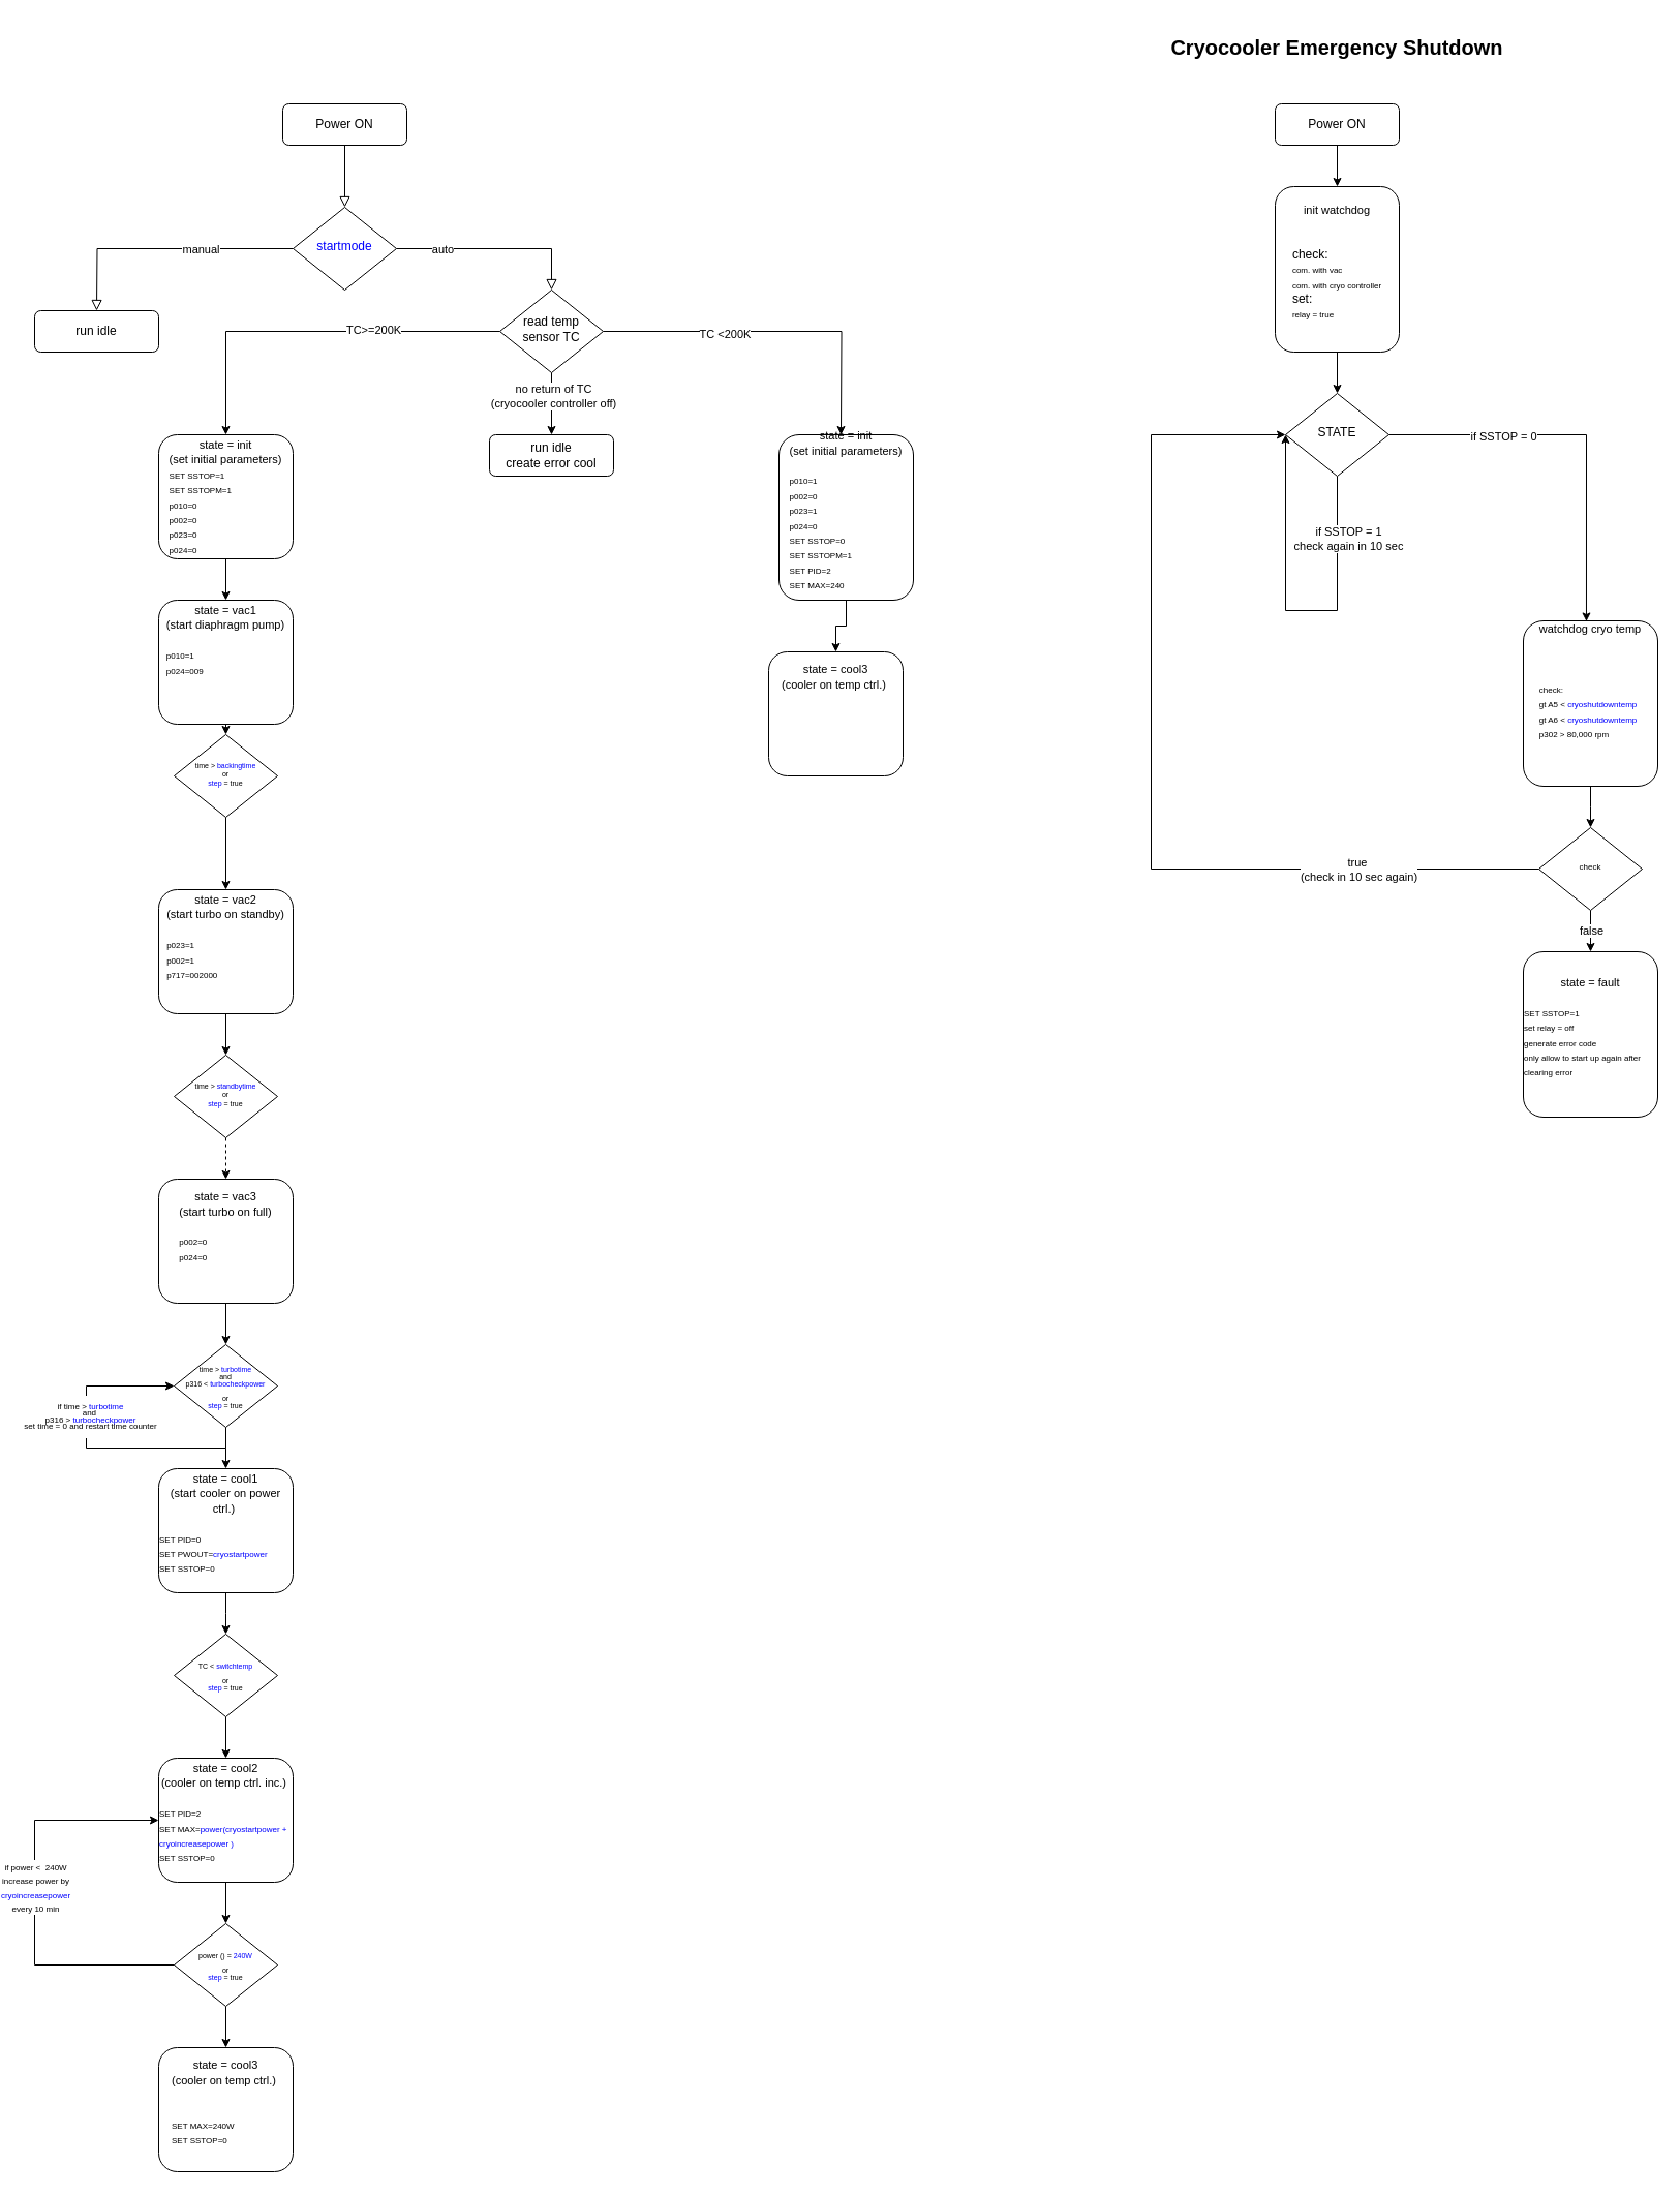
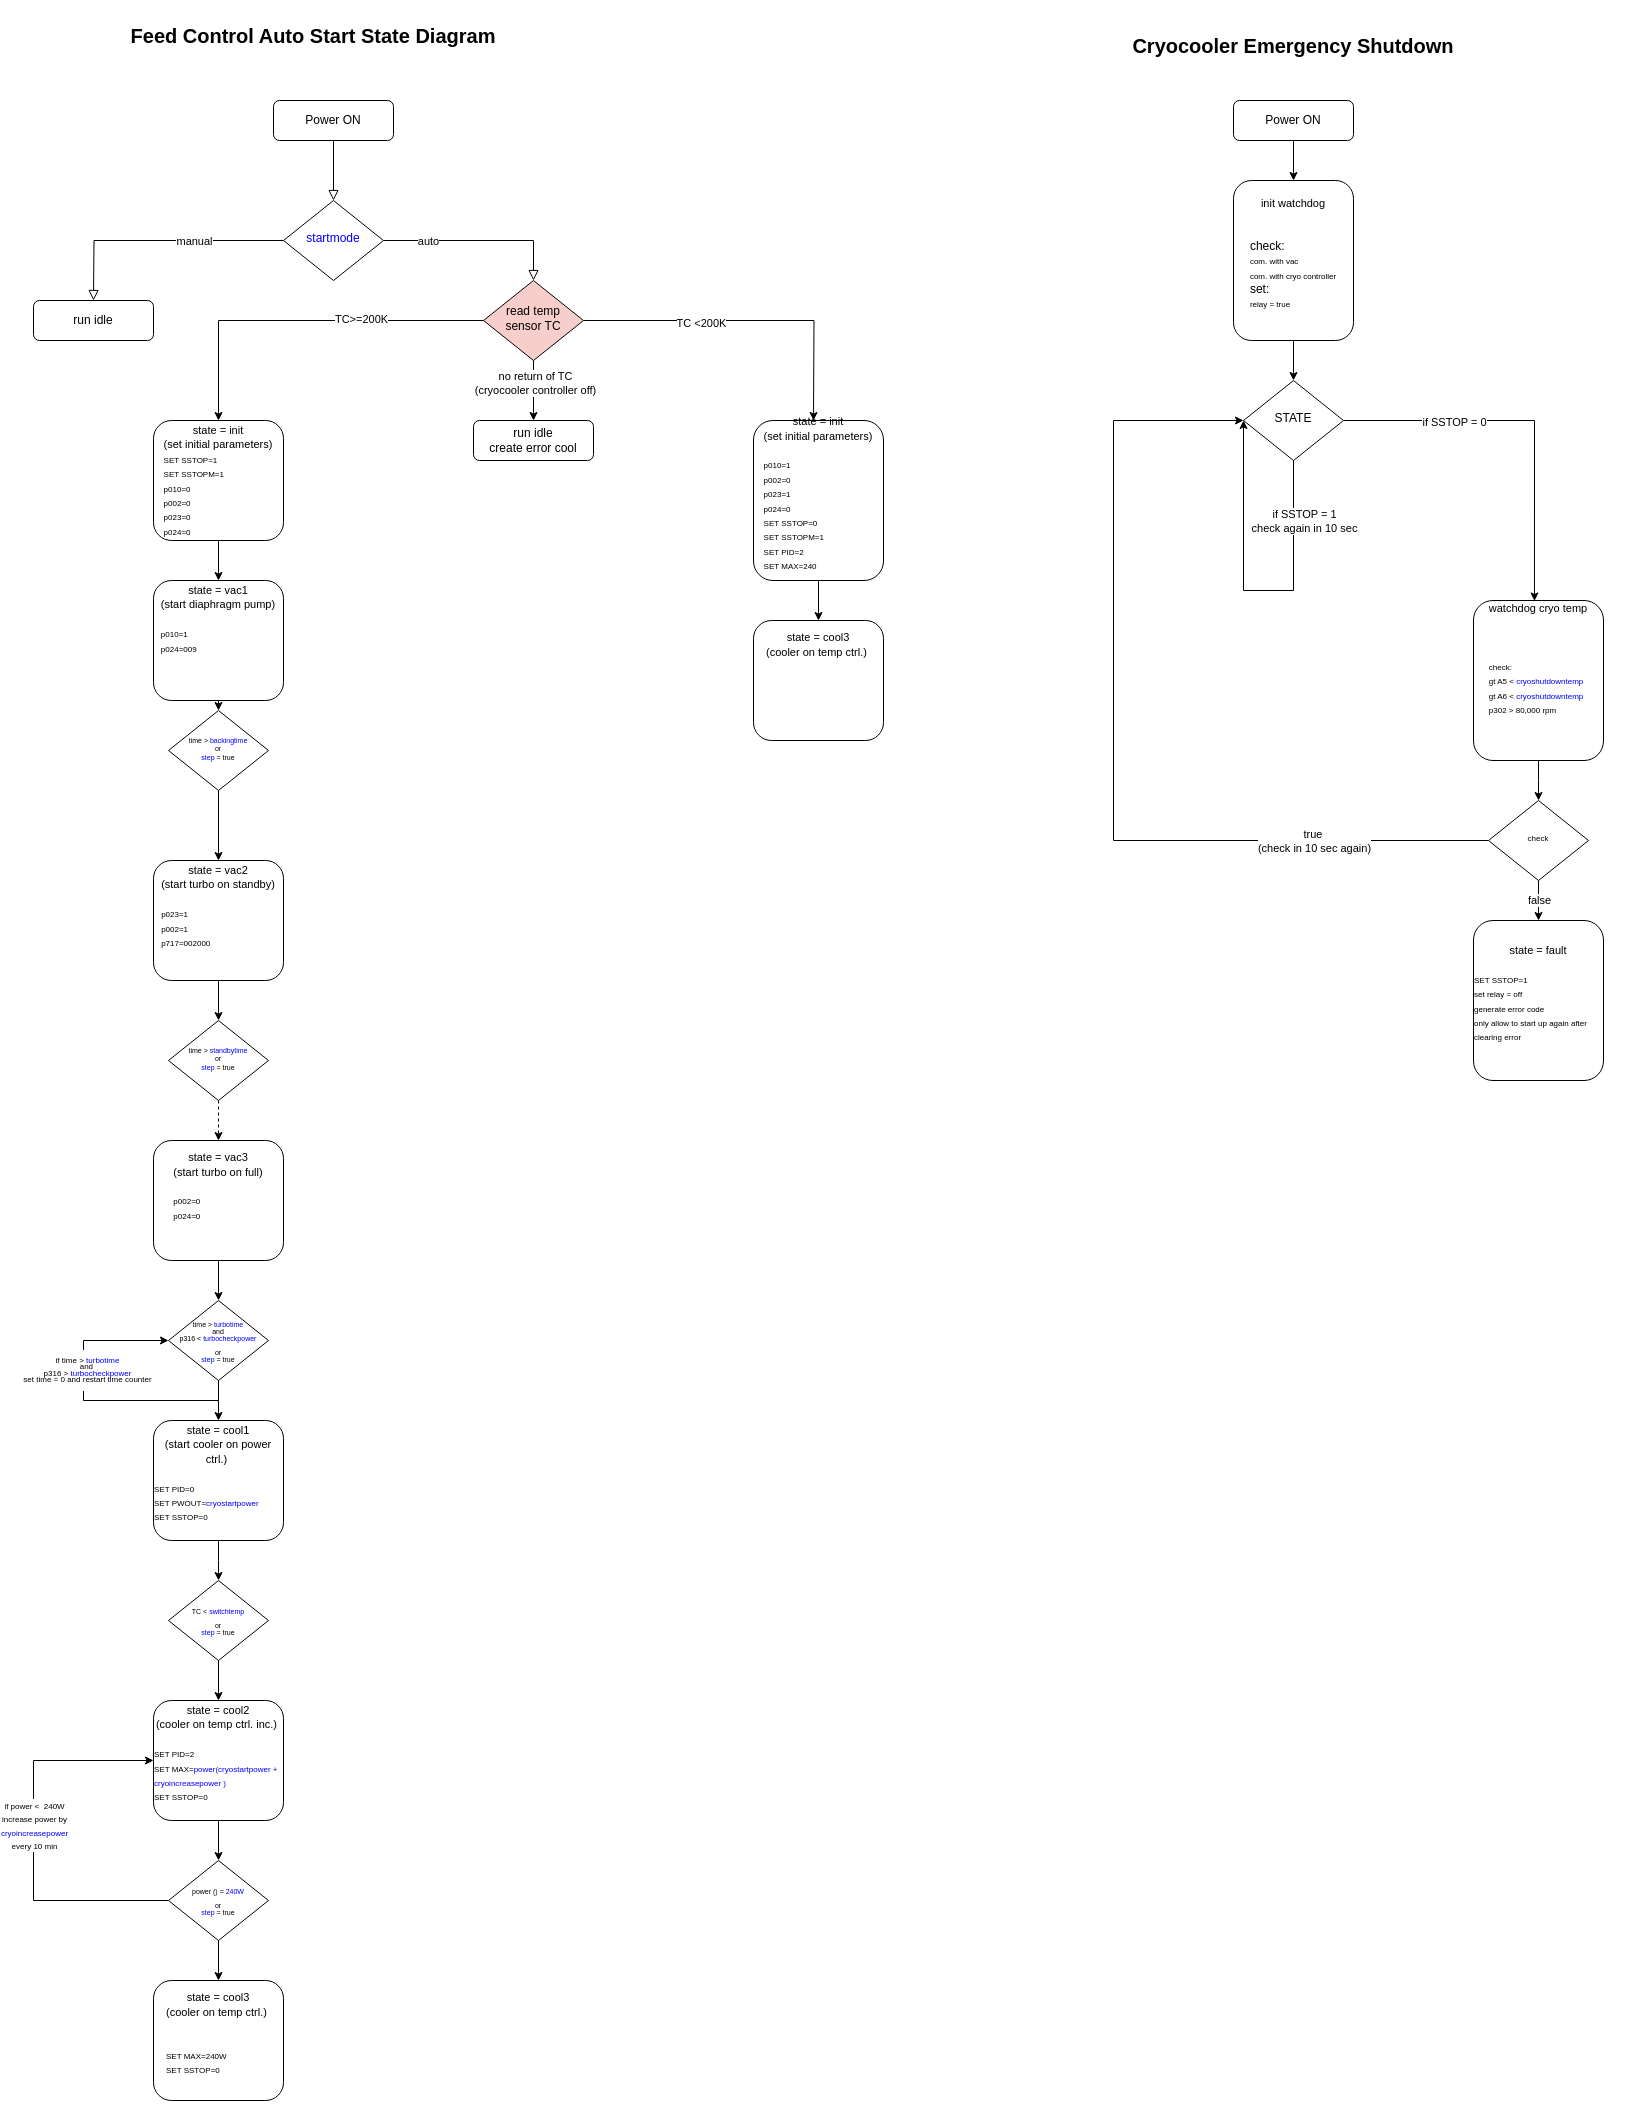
+ <mxCell id="10" value="&lt;b&gt;&lt;font style=&quot;font-size: 20px;&quot;&gt;Feed Control Auto Start State Diagram&lt;/font&gt;&lt;/b&gt;" style="text;html=1;align=center;verticalAlign=middle;whiteSpace=wrap;rounded=0;" vertex="1" parent="1"><mxGeometry x="100" width="400" height="30" as="geometry" y="20" /></mxCell>
- <mxCell id="17" value="read temp sensor TC" style="rhombus;whiteSpace=wrap;html=1;shadow=0;fontFamily=Helvetica;fontSize=12;align=center;strokeWidth=1;spacing=6;spacingTop=-4;" vertex="1" parent="1"><mxGeometry x="470" y="280" width="100" height="80" as="geometry" /></mxCell>
+ <mxCell id="17" value="read temp sensor TC" style="rhombus;whiteSpace=wrap;html=1;shadow=0;fontFamily=Helvetica;fontSize=12;align=center;strokeWidth=1;spacing=6;spacingTop=-4;fillColor=#f8cecc;" vertex="1" parent="1"><mxGeometry x="470" y="280" width="100" height="80" as="geometry" /></mxCell>
- <mxCell id="48" value="&lt;font style=&quot;font-size: 11px;&quot;&gt;state = cool3&lt;br&gt;(cooler on temp ctrl.)&amp;nbsp;&lt;br&gt;&lt;/font&gt;&lt;div style=&quot;text-align: left;&quot;&gt;&lt;br&gt;&lt;/div&gt;&lt;div style=&quot;text-align: left;&quot;&gt;&lt;br&gt;&lt;/div&gt;&lt;div style=&quot;text-align: left;&quot;&gt;&lt;br&gt;&lt;/div&gt;&lt;div style=&quot;text-align: left;&quot;&gt;&lt;br&gt;&lt;/div&gt;&lt;div style=&quot;text-align: left;&quot;&gt;&lt;span style=&quot;font-size: 8px; background-color: initial;&quot;&gt;&lt;br&gt;&lt;/span&gt;&lt;/div&gt;" style="rounded=1;whiteSpace=wrap;html=1;fontSize=12;glass=0;strokeWidth=1;shadow=0;" vertex="1" parent="1"><mxGeometry x="730" y="630" width="130" height="120" as="geometry" /></mxCell>
+ <mxCell id="48" value="&lt;font style=&quot;font-size: 11px;&quot;&gt;state = cool3&lt;br&gt;(cooler on temp ctrl.)&amp;nbsp;&lt;br&gt;&lt;/font&gt;&lt;div style=&quot;text-align: left;&quot;&gt;&lt;br&gt;&lt;/div&gt;&lt;div style=&quot;text-align: left;&quot;&gt;&lt;br&gt;&lt;/div&gt;&lt;div style=&quot;text-align: left;&quot;&gt;&lt;br&gt;&lt;/div&gt;&lt;div style=&quot;text-align: left;&quot;&gt;&lt;br&gt;&lt;/div&gt;&lt;div style=&quot;text-align: left;&quot;&gt;&lt;span style=&quot;font-size: 8px; background-color: initial;&quot;&gt;&lt;br&gt;&lt;/span&gt;&lt;/div&gt;" style="rounded=1;whiteSpace=wrap;html=1;fontSize=12;glass=0;strokeWidth=1;shadow=0;" vertex="1" parent="1"><mxGeometry x="740" y="620" width="130" height="120" as="geometry" /></mxCell>
